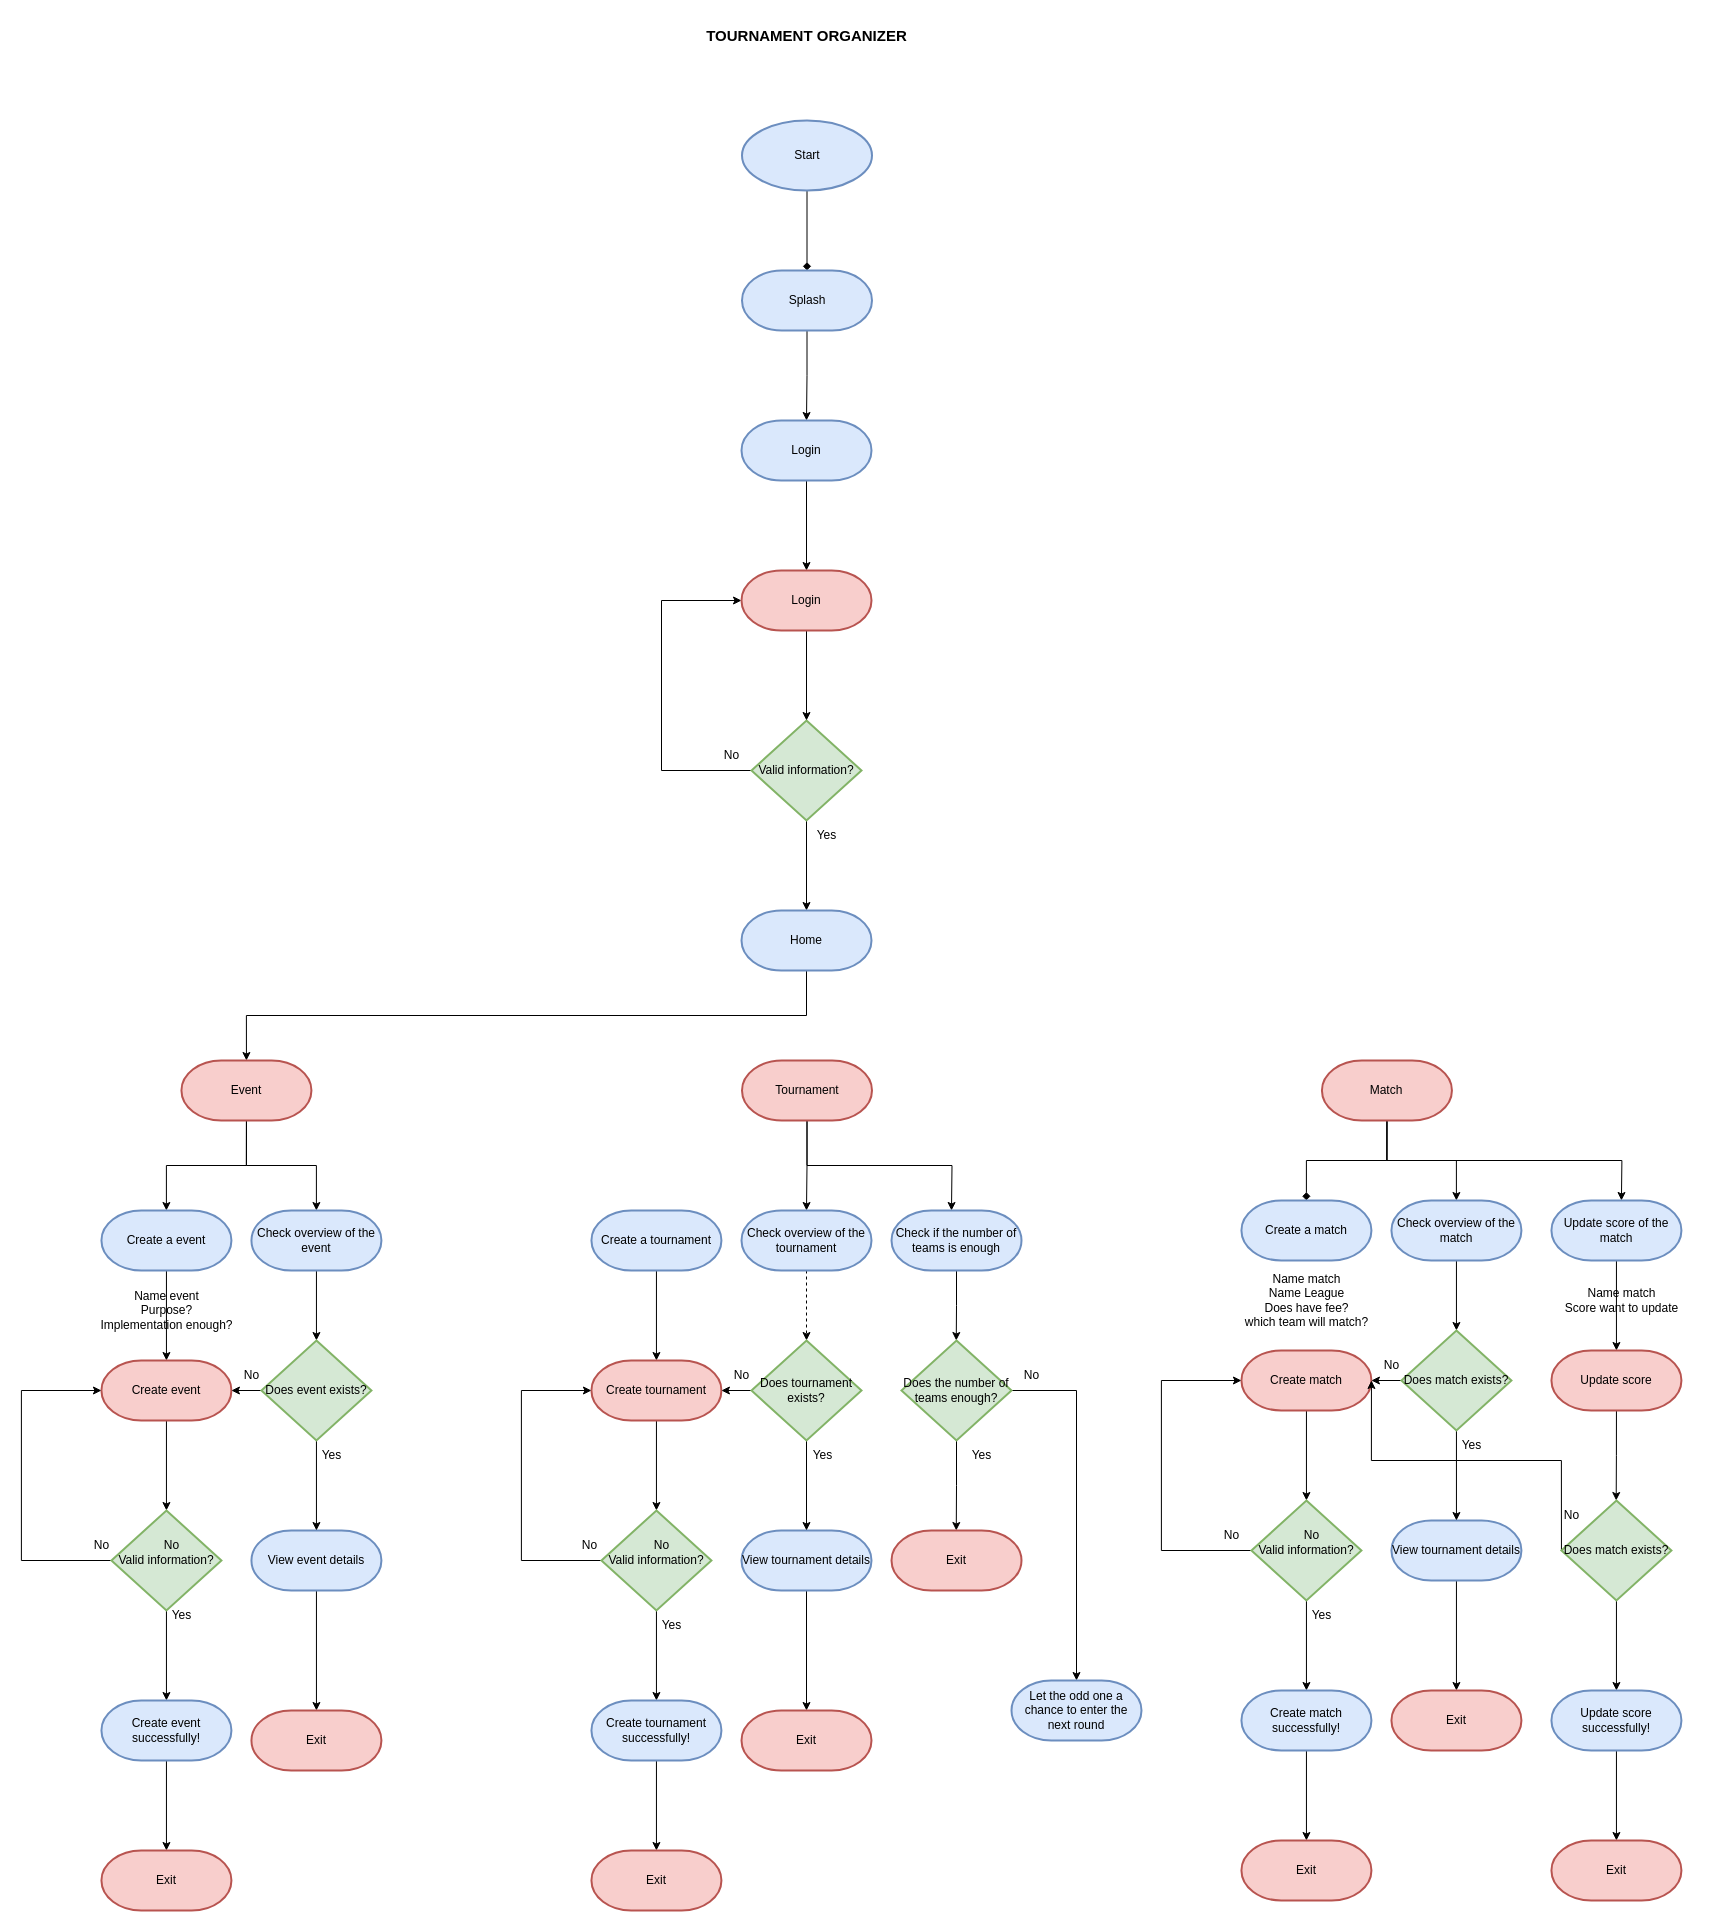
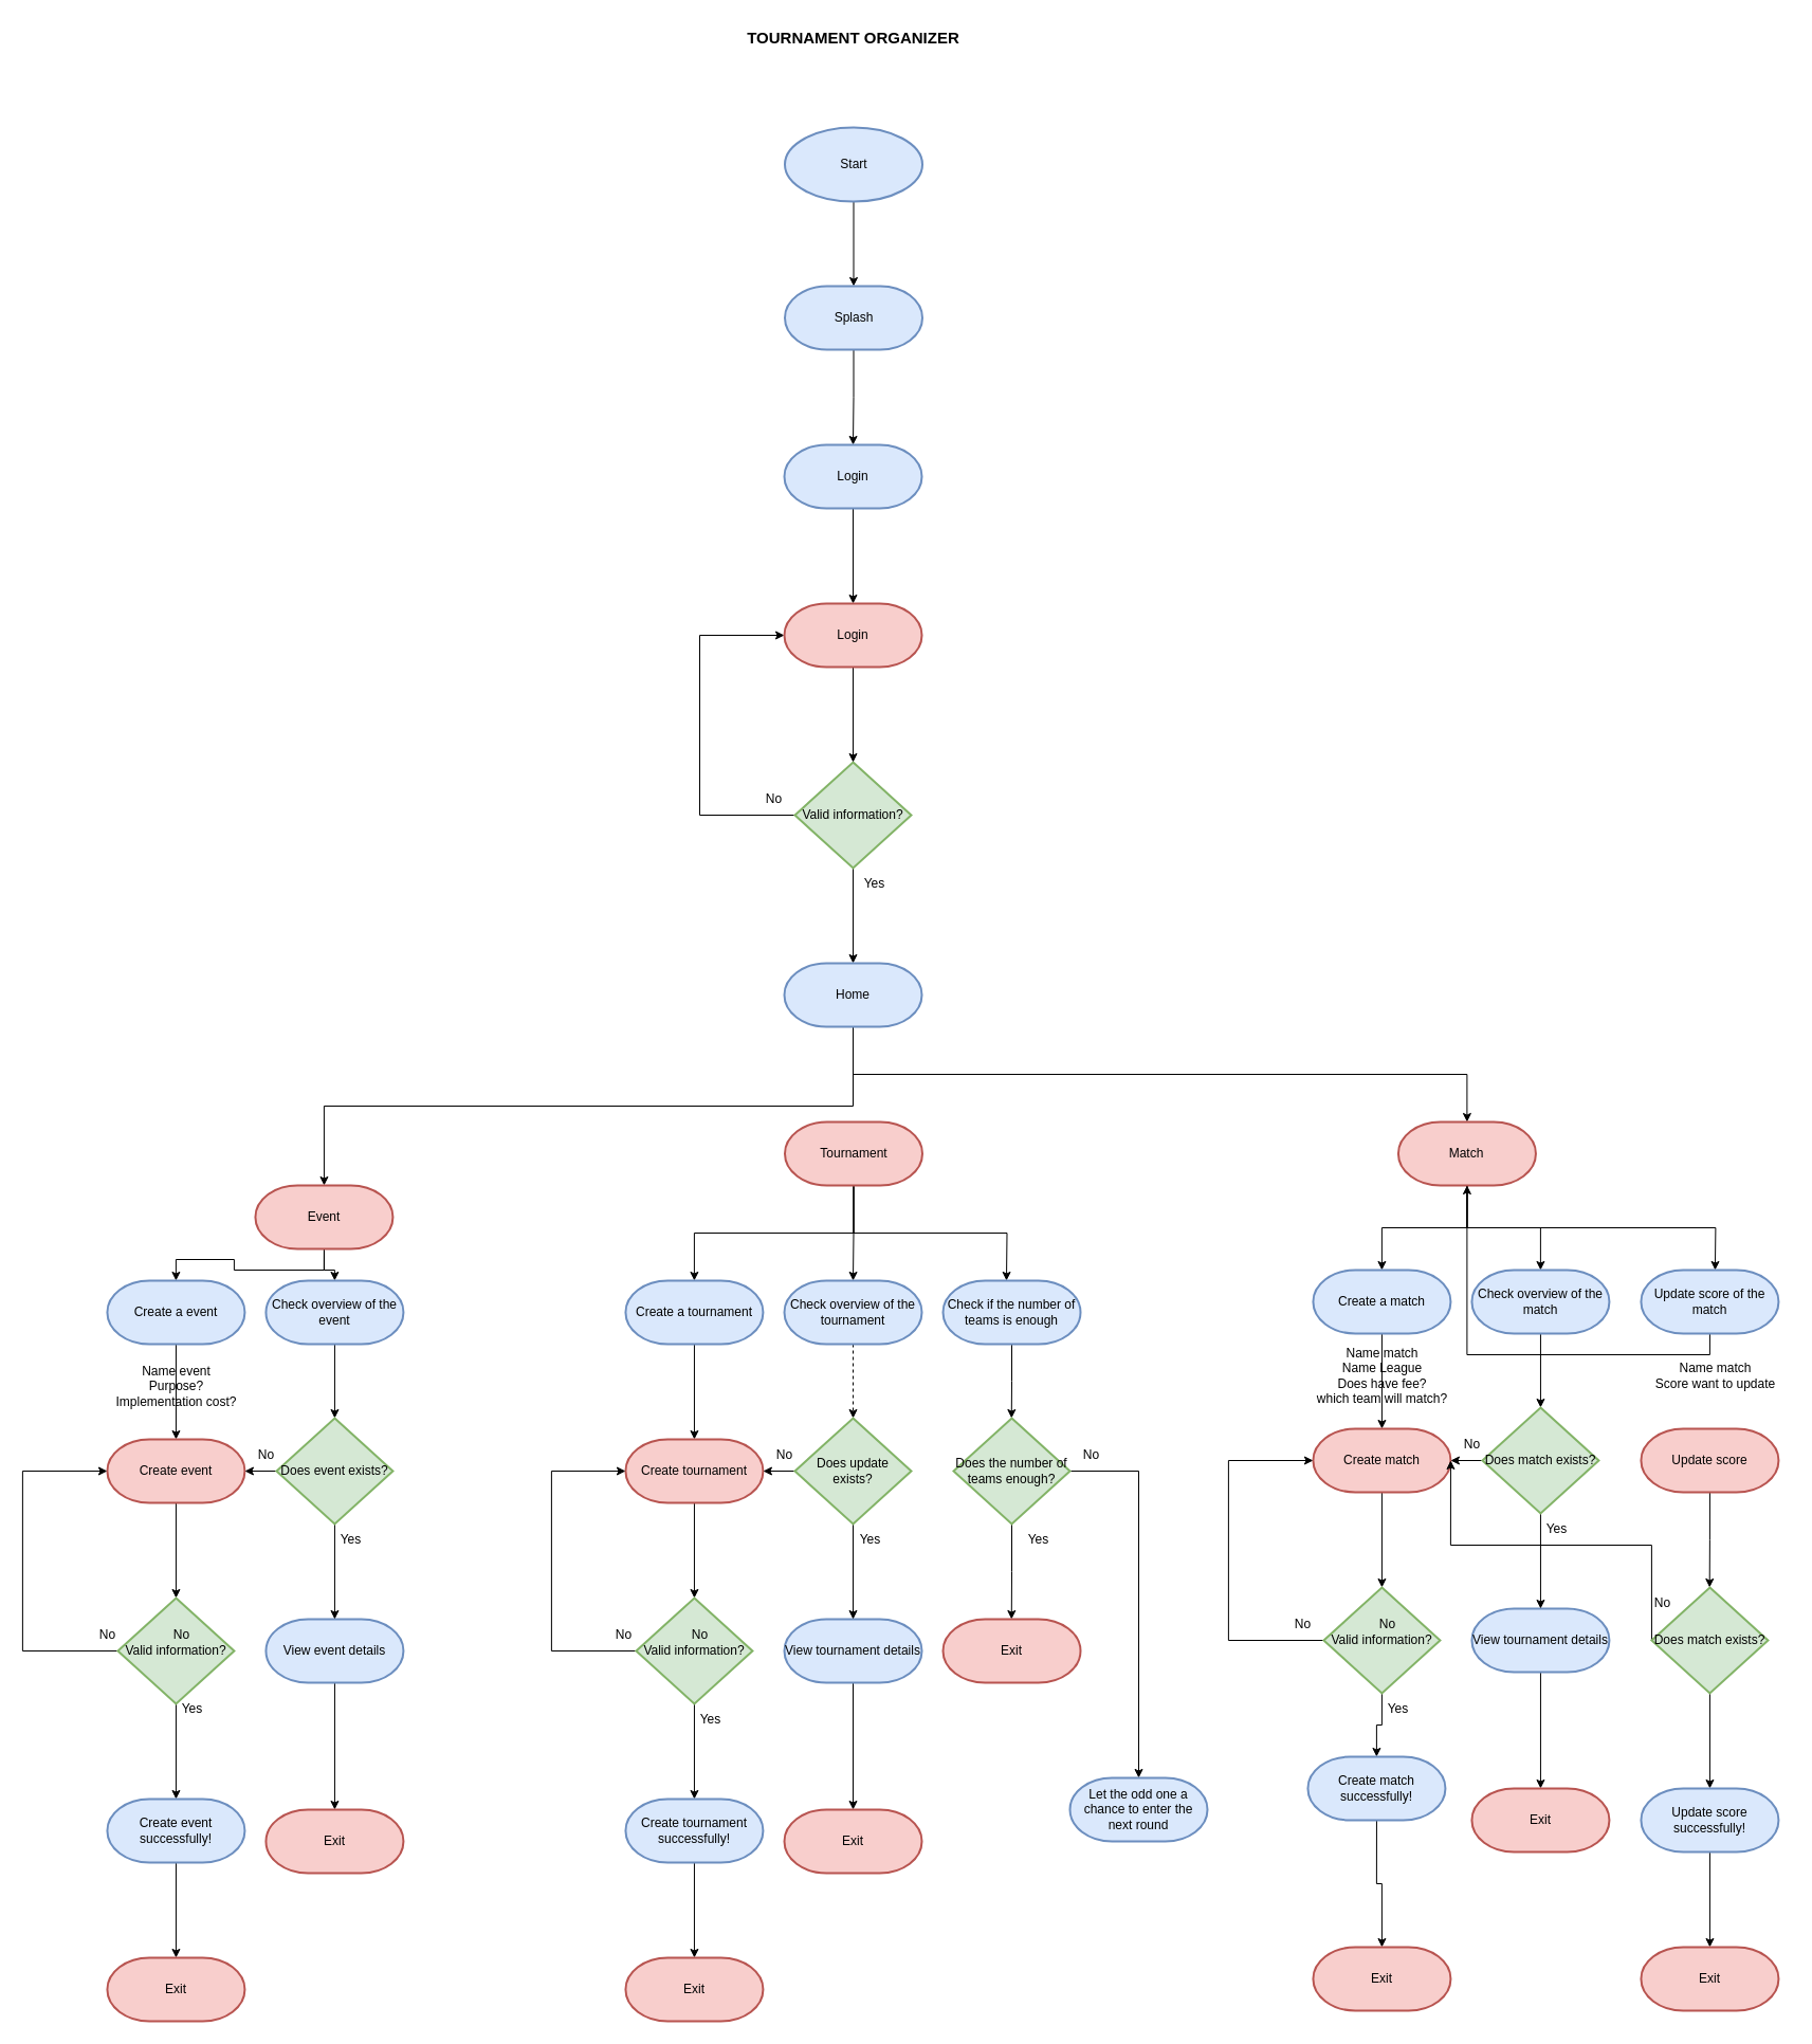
- <mxCell id="3" style="edgeStyle=orthogonalEdgeStyle;rounded=0;orthogonalLoop=1;jettySize=auto;html=1;exitX=0.5;exitY=1;exitDx=0;exitDy=0;entryX=0.5;entryY=0;entryDx=0;entryDy=0;entryPerimeter=0;endArrow=diamond;" edge="1" parent="1" source="4" target="6"><mxGeometry relative="1" as="geometry" /></mxCell>
+ <mxCell id="3" style="edgeStyle=orthogonalEdgeStyle;rounded=0;orthogonalLoop=1;jettySize=auto;html=1;exitX=0.5;exitY=1;exitDx=0;exitDy=0;entryX=0.5;entryY=0;entryDx=0;entryDy=0;entryPerimeter=0;" edge="1" parent="1" source="4" target="6"><mxGeometry relative="1" as="geometry" /></mxCell>
+ <mxCell id="15" style="edgeStyle=orthogonalEdgeStyle;rounded=0;orthogonalLoop=1;jettySize=auto;html=1;exitX=0.5;exitY=1;exitDx=0;exitDy=0;exitPerimeter=0;" edge="1" parent="1" source="16" target="75"><mxGeometry relative="1" as="geometry" /></mxCell>
- <mxCell id="47" value="Event" style="strokeWidth=2;html=1;shape=mxgraph.flowchart.terminator;whiteSpace=wrap;fillColor=#f8cecc;strokeColor=#b85450;" vertex="1" parent="1"><mxGeometry x="180.94" y="1060" width="130" height="60" as="geometry" /></mxCell>
+ <mxCell id="47" value="Event" style="strokeWidth=2;html=1;shape=mxgraph.flowchart.terminator;whiteSpace=wrap;fillColor=#f8cecc;strokeColor=#b85450;" vertex="1" parent="1"><mxGeometry x="240.94" y="1120" width="130" height="60" as="geometry" /></mxCell>
+ <mxCell id="19" style="edgeStyle=orthogonalEdgeStyle;rounded=0;orthogonalLoop=1;jettySize=auto;html=1;exitX=0.5;exitY=1;exitDx=0;exitDy=0;exitPerimeter=0;" edge="1" parent="1" source="22" target="24"><mxGeometry relative="1" as="geometry" /></mxCell>
- <mxCell id="72" style="edgeStyle=orthogonalEdgeStyle;rounded=0;orthogonalLoop=1;jettySize=auto;html=1;exitX=0.5;exitY=1;exitDx=0;exitDy=0;exitPerimeter=0;endArrow=diamond;" edge="1" parent="1" source="75" target="77"><mxGeometry relative="1" as="geometry" /></mxCell>
+ <mxCell id="72" style="edgeStyle=orthogonalEdgeStyle;rounded=0;orthogonalLoop=1;jettySize=auto;html=1;exitX=0.5;exitY=1;exitDx=0;exitDy=0;exitPerimeter=0;" edge="1" parent="1" source="75" target="77"><mxGeometry relative="1" as="geometry" /></mxCell>
+ <mxCell id="76" style="edgeStyle=orthogonalEdgeStyle;rounded=0;orthogonalLoop=1;jettySize=auto;html=1;exitX=0.5;exitY=1;exitDx=0;exitDy=0;exitPerimeter=0;entryX=0.5;entryY=0;entryDx=0;entryDy=0;entryPerimeter=0;" edge="1" parent="1" source="77" target="79"><mxGeometry relative="1" as="geometry" /></mxCell>
- <mxCell id="52" value="Name event&lt;br&gt;Purpose?&lt;br&gt;Implementation enough?" style="text;html=1;align=center;verticalAlign=middle;resizable=0;points=[];autosize=1;strokeColor=none;fillColor=none;" vertex="1" parent="1"><mxGeometry x="95.94" y="1280" width="140" height="60" as="geometry" /></mxCell>
+ <mxCell id="52" value="Name event&lt;br&gt;Purpose?&lt;br&gt;Implementation cost?" style="text;html=1;align=center;verticalAlign=middle;resizable=0;points=[];autosize=1;strokeColor=none;fillColor=none;" vertex="1" parent="1"><mxGeometry x="95.94" y="1280" width="140" height="60" as="geometry" /></mxCell>
- <mxCell id="101" style="edgeStyle=orthogonalEdgeStyle;rounded=0;orthogonalLoop=1;jettySize=auto;html=1;exitX=0.5;exitY=1;exitDx=0;exitDy=0;exitPerimeter=0;" edge="1" parent="1" source="102" target="104"><mxGeometry relative="1" as="geometry" /></mxCell>
+ <mxCell id="101" style="edgeStyle=orthogonalEdgeStyle;rounded=0;orthogonalLoop=1;jettySize=auto;html=1;exitX=0.5;exitY=1;exitDx=0;exitDy=0;exitPerimeter=0;" edge="1" parent="1" source="102" target="75"><mxGeometry relative="1" as="geometry" /></mxCell>
- <mxCell id="41" value="Does tournament exists?" style="strokeWidth=2;html=1;shape=mxgraph.flowchart.decision;whiteSpace=wrap;fillColor=#d5e8d4;strokeColor=#82b366;" vertex="1" parent="1"><mxGeometry x="751" y="1340" width="110" height="100" as="geometry" /></mxCell>
+ <mxCell id="41" value="Does update exists?" style="strokeWidth=2;html=1;shape=mxgraph.flowchart.decision;whiteSpace=wrap;fillColor=#d5e8d4;strokeColor=#82b366;" vertex="1" parent="1"><mxGeometry x="751" y="1340" width="110" height="100" as="geometry" /></mxCell>
- <mxCell id="86" value="Create match successfully!" style="strokeWidth=2;html=1;shape=mxgraph.flowchart.terminator;whiteSpace=wrap;fillColor=#dae8fc;strokeColor=#6c8ebf;" vertex="1" parent="1"><mxGeometry x="1240.94" y="1690" width="130" height="60" as="geometry" /></mxCell>
+ <mxCell id="86" value="Create match successfully!" style="strokeWidth=2;html=1;shape=mxgraph.flowchart.terminator;whiteSpace=wrap;fillColor=#dae8fc;strokeColor=#6c8ebf;" vertex="1" parent="1"><mxGeometry x="1235.94" y="1660" width="130" height="60" as="geometry" /></mxCell>
